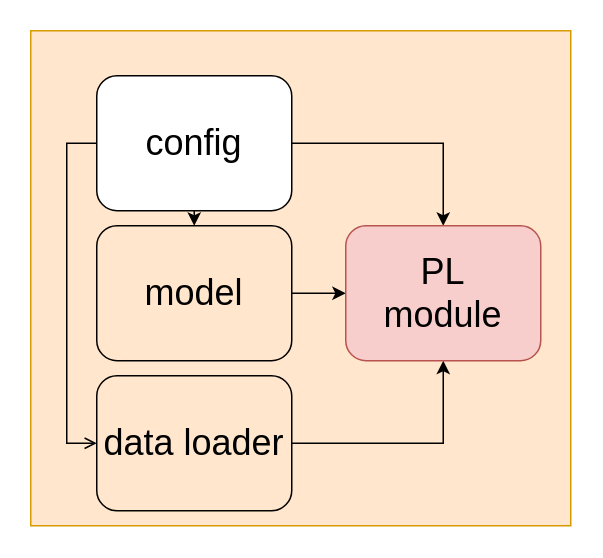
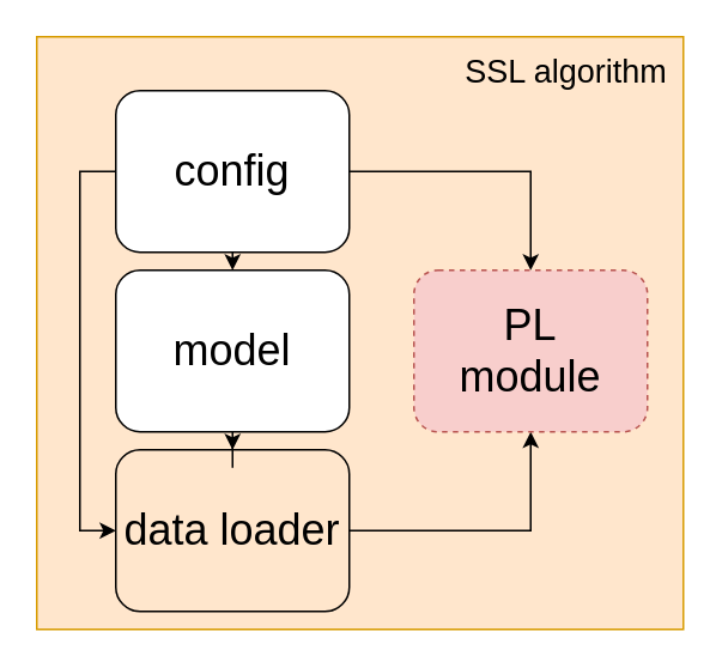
+ <mxCell id="11" value="&lt;font style=&quot;font-size: 18px&quot;&gt;SSL algorithm&lt;/font&gt;" style="text;html=1;strokeColor=none;fillColor=none;align=center;verticalAlign=middle;whiteSpace=wrap;rounded=0;" vertex="1" parent="1"><mxGeometry x="250" y="30" width="130" height="20" as="geometry" /></mxCell>
- <mxCell id="10" value="&lt;font style=&quot;font-size: 24px&quot;&gt;model&lt;/font&gt;" style="rounded=1;whiteSpace=wrap;html=1;fillColor=#ffe6cc;" vertex="1" parent="1"><mxGeometry x="64" y="150" width="130" height="90" as="geometry" /></mxCell>
+ <mxCell id="10" value="&lt;font style=&quot;font-size: 24px&quot;&gt;model&lt;/font&gt;" style="rounded=1;whiteSpace=wrap;html=1;" vertex="1" parent="1"><mxGeometry x="64" y="150" width="130" height="90" as="geometry" /></mxCell>
- <mxCell id="9" value="" style="edgeStyle=orthogonalEdgeStyle;rounded=0;orthogonalLoop=1;jettySize=auto;html=1;" edge="1" parent="1" source="10" target="12"><mxGeometry relative="1" as="geometry" /></mxCell>
+ <mxCell id="9" value="" style="edgeStyle=orthogonalEdgeStyle;rounded=0;orthogonalLoop=1;jettySize=auto;html=1;" edge="1" parent="1" source="10" target="8"><mxGeometry relative="1" as="geometry" /></mxCell>
- <mxCell id="12" value="&lt;font style=&quot;font-size: 24px&quot;&gt;PL&lt;br&gt;module&lt;/font&gt;" style="rounded=1;whiteSpace=wrap;html=1;fillColor=#f8cecc;strokeColor=#b85450;" vertex="1" parent="1"><mxGeometry x="230" y="150" width="130" height="90" as="geometry" /></mxCell>
+ <mxCell id="12" value="&lt;font style=&quot;font-size: 24px&quot;&gt;PL&lt;br&gt;module&lt;/font&gt;" style="rounded=1;whiteSpace=wrap;html=1;fillColor=#f8cecc;strokeColor=#b85450;dashed=1;" vertex="1" parent="1"><mxGeometry x="230" y="150" width="130" height="90" as="geometry" /></mxCell>
- <mxCell id="5" style="edgeStyle=orthogonalEdgeStyle;rounded=0;orthogonalLoop=1;jettySize=auto;html=1;exitX=0;exitY=0.5;exitDx=0;exitDy=0;entryX=0;entryY=0.5;entryDx=0;entryDy=0;endArrow=open;" edge="1" parent="1" source="6" target="8"><mxGeometry relative="1" as="geometry" /></mxCell>
+ <mxCell id="5" style="edgeStyle=orthogonalEdgeStyle;rounded=0;orthogonalLoop=1;jettySize=auto;html=1;exitX=0;exitY=0.5;exitDx=0;exitDy=0;entryX=0;entryY=0.5;entryDx=0;entryDy=0;" edge="1" parent="1" source="6" target="8"><mxGeometry relative="1" as="geometry" /></mxCell>
